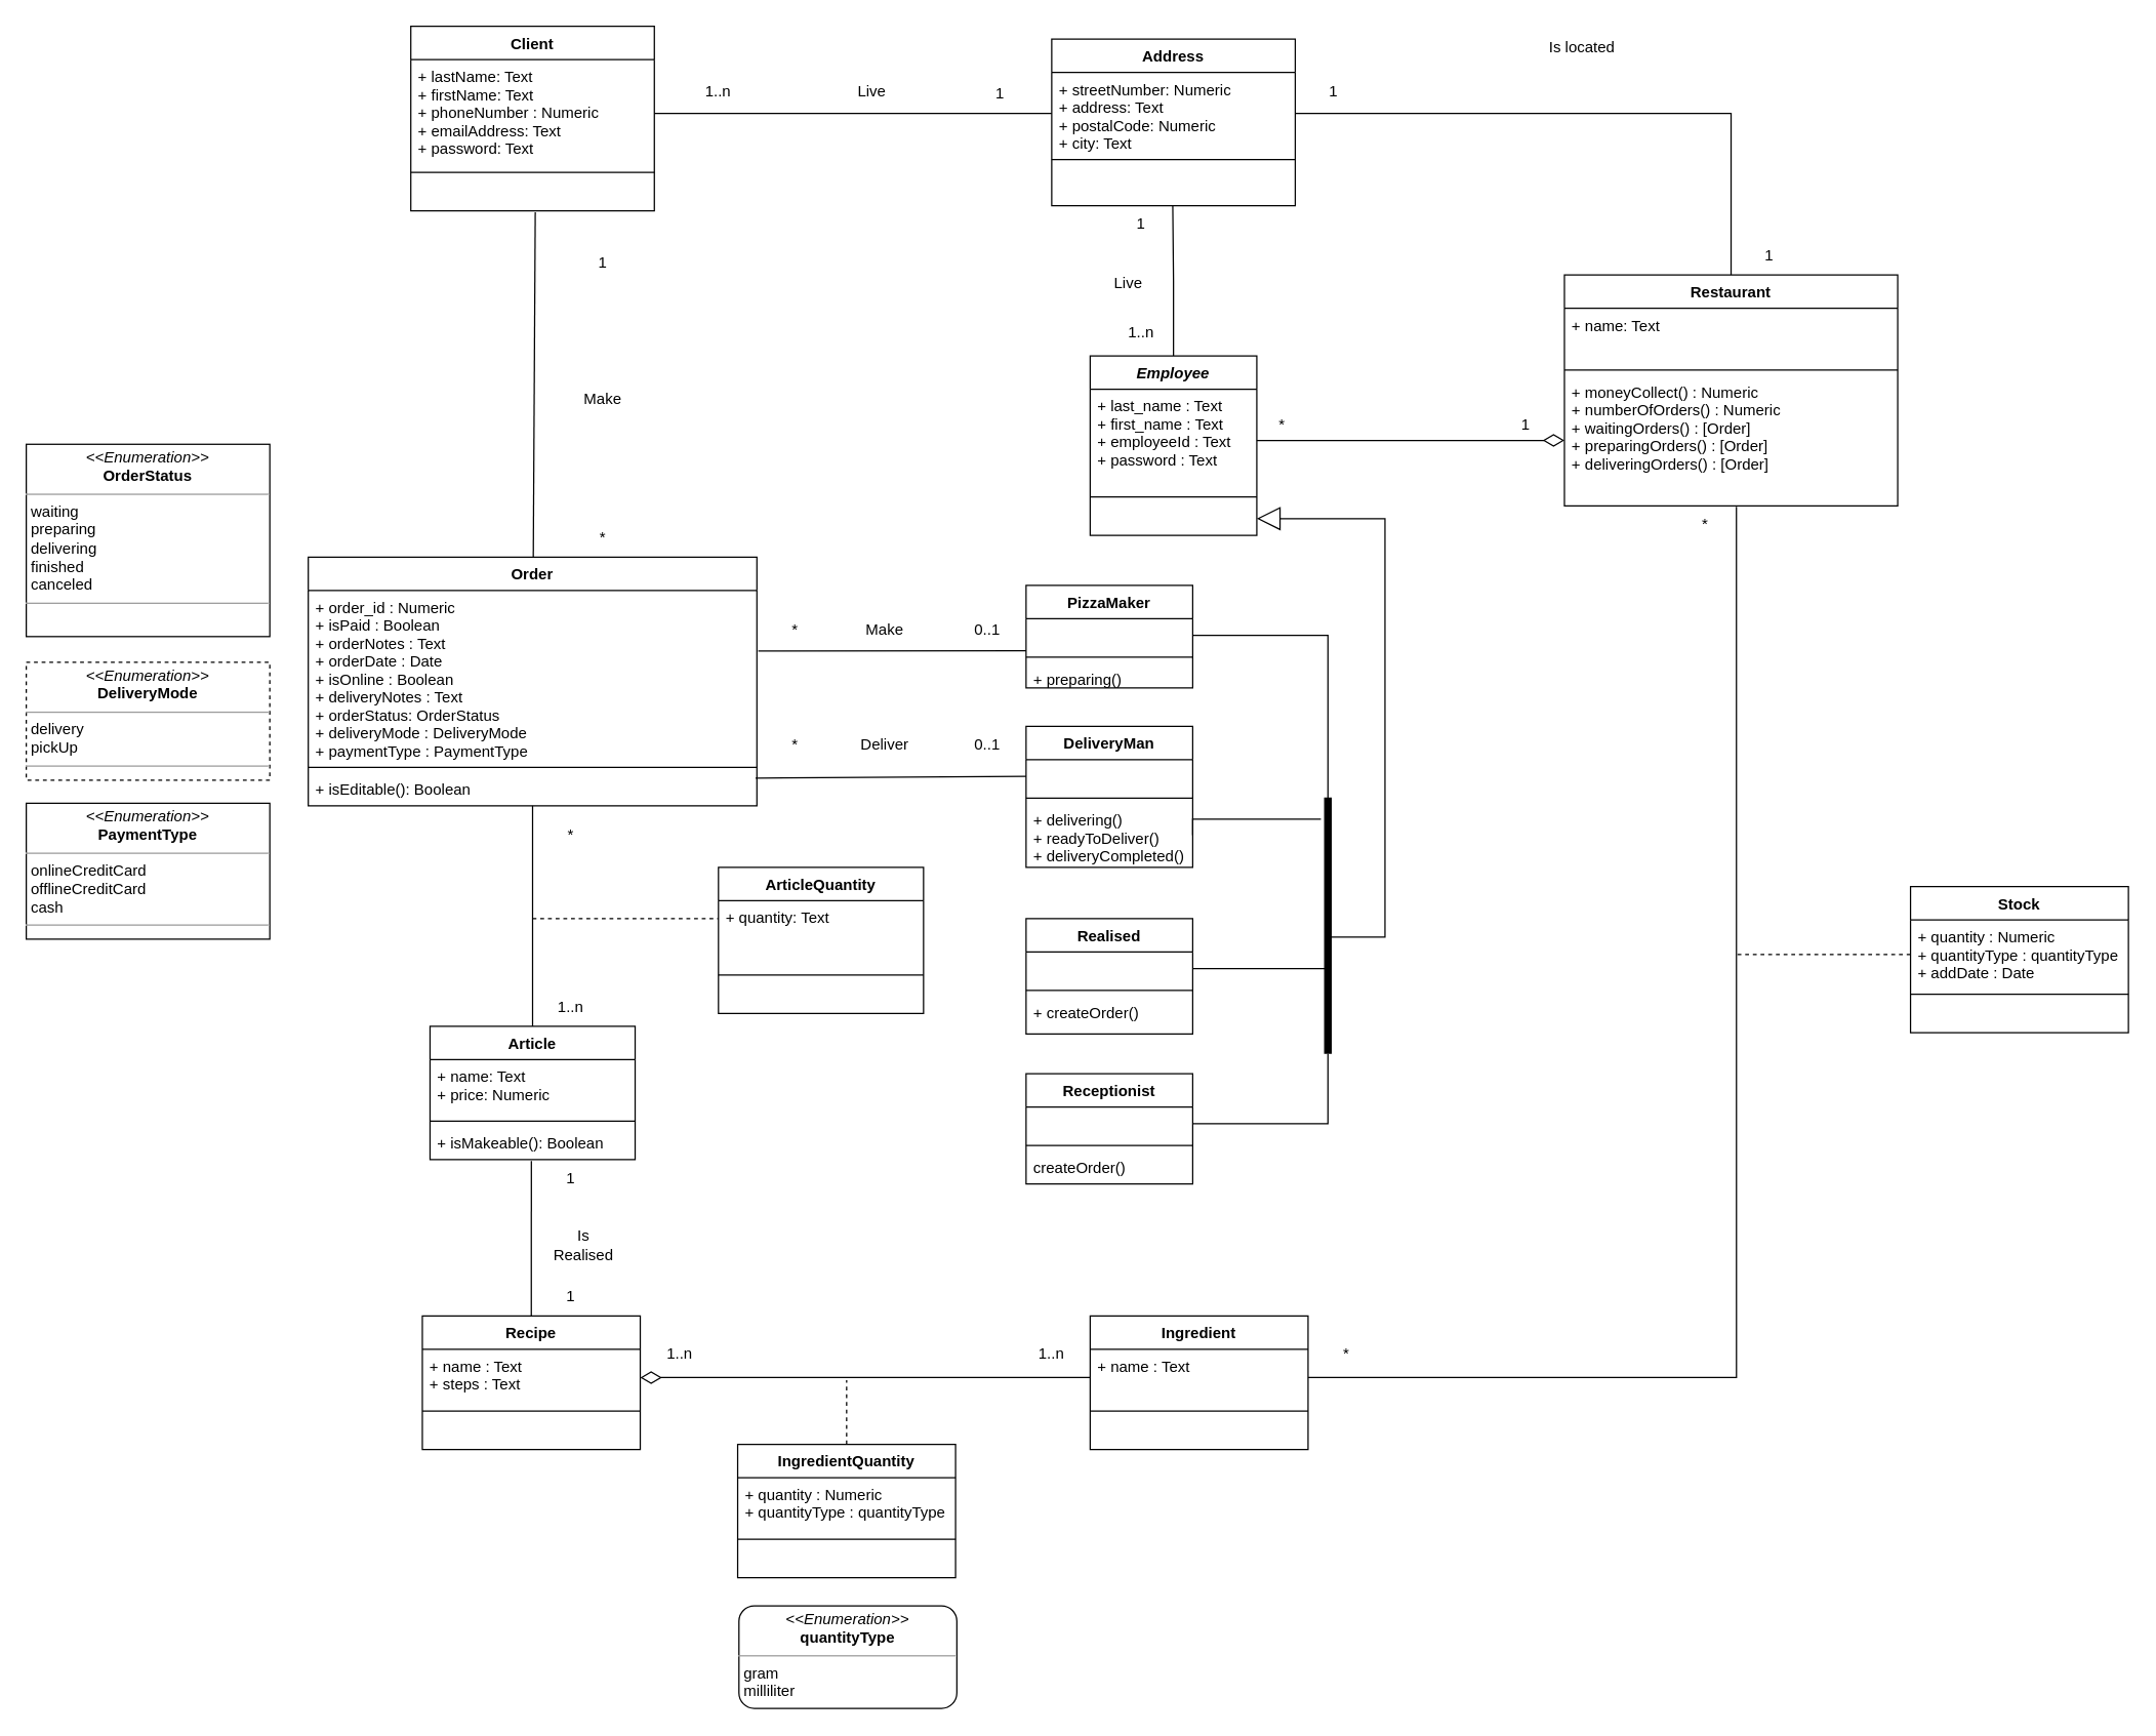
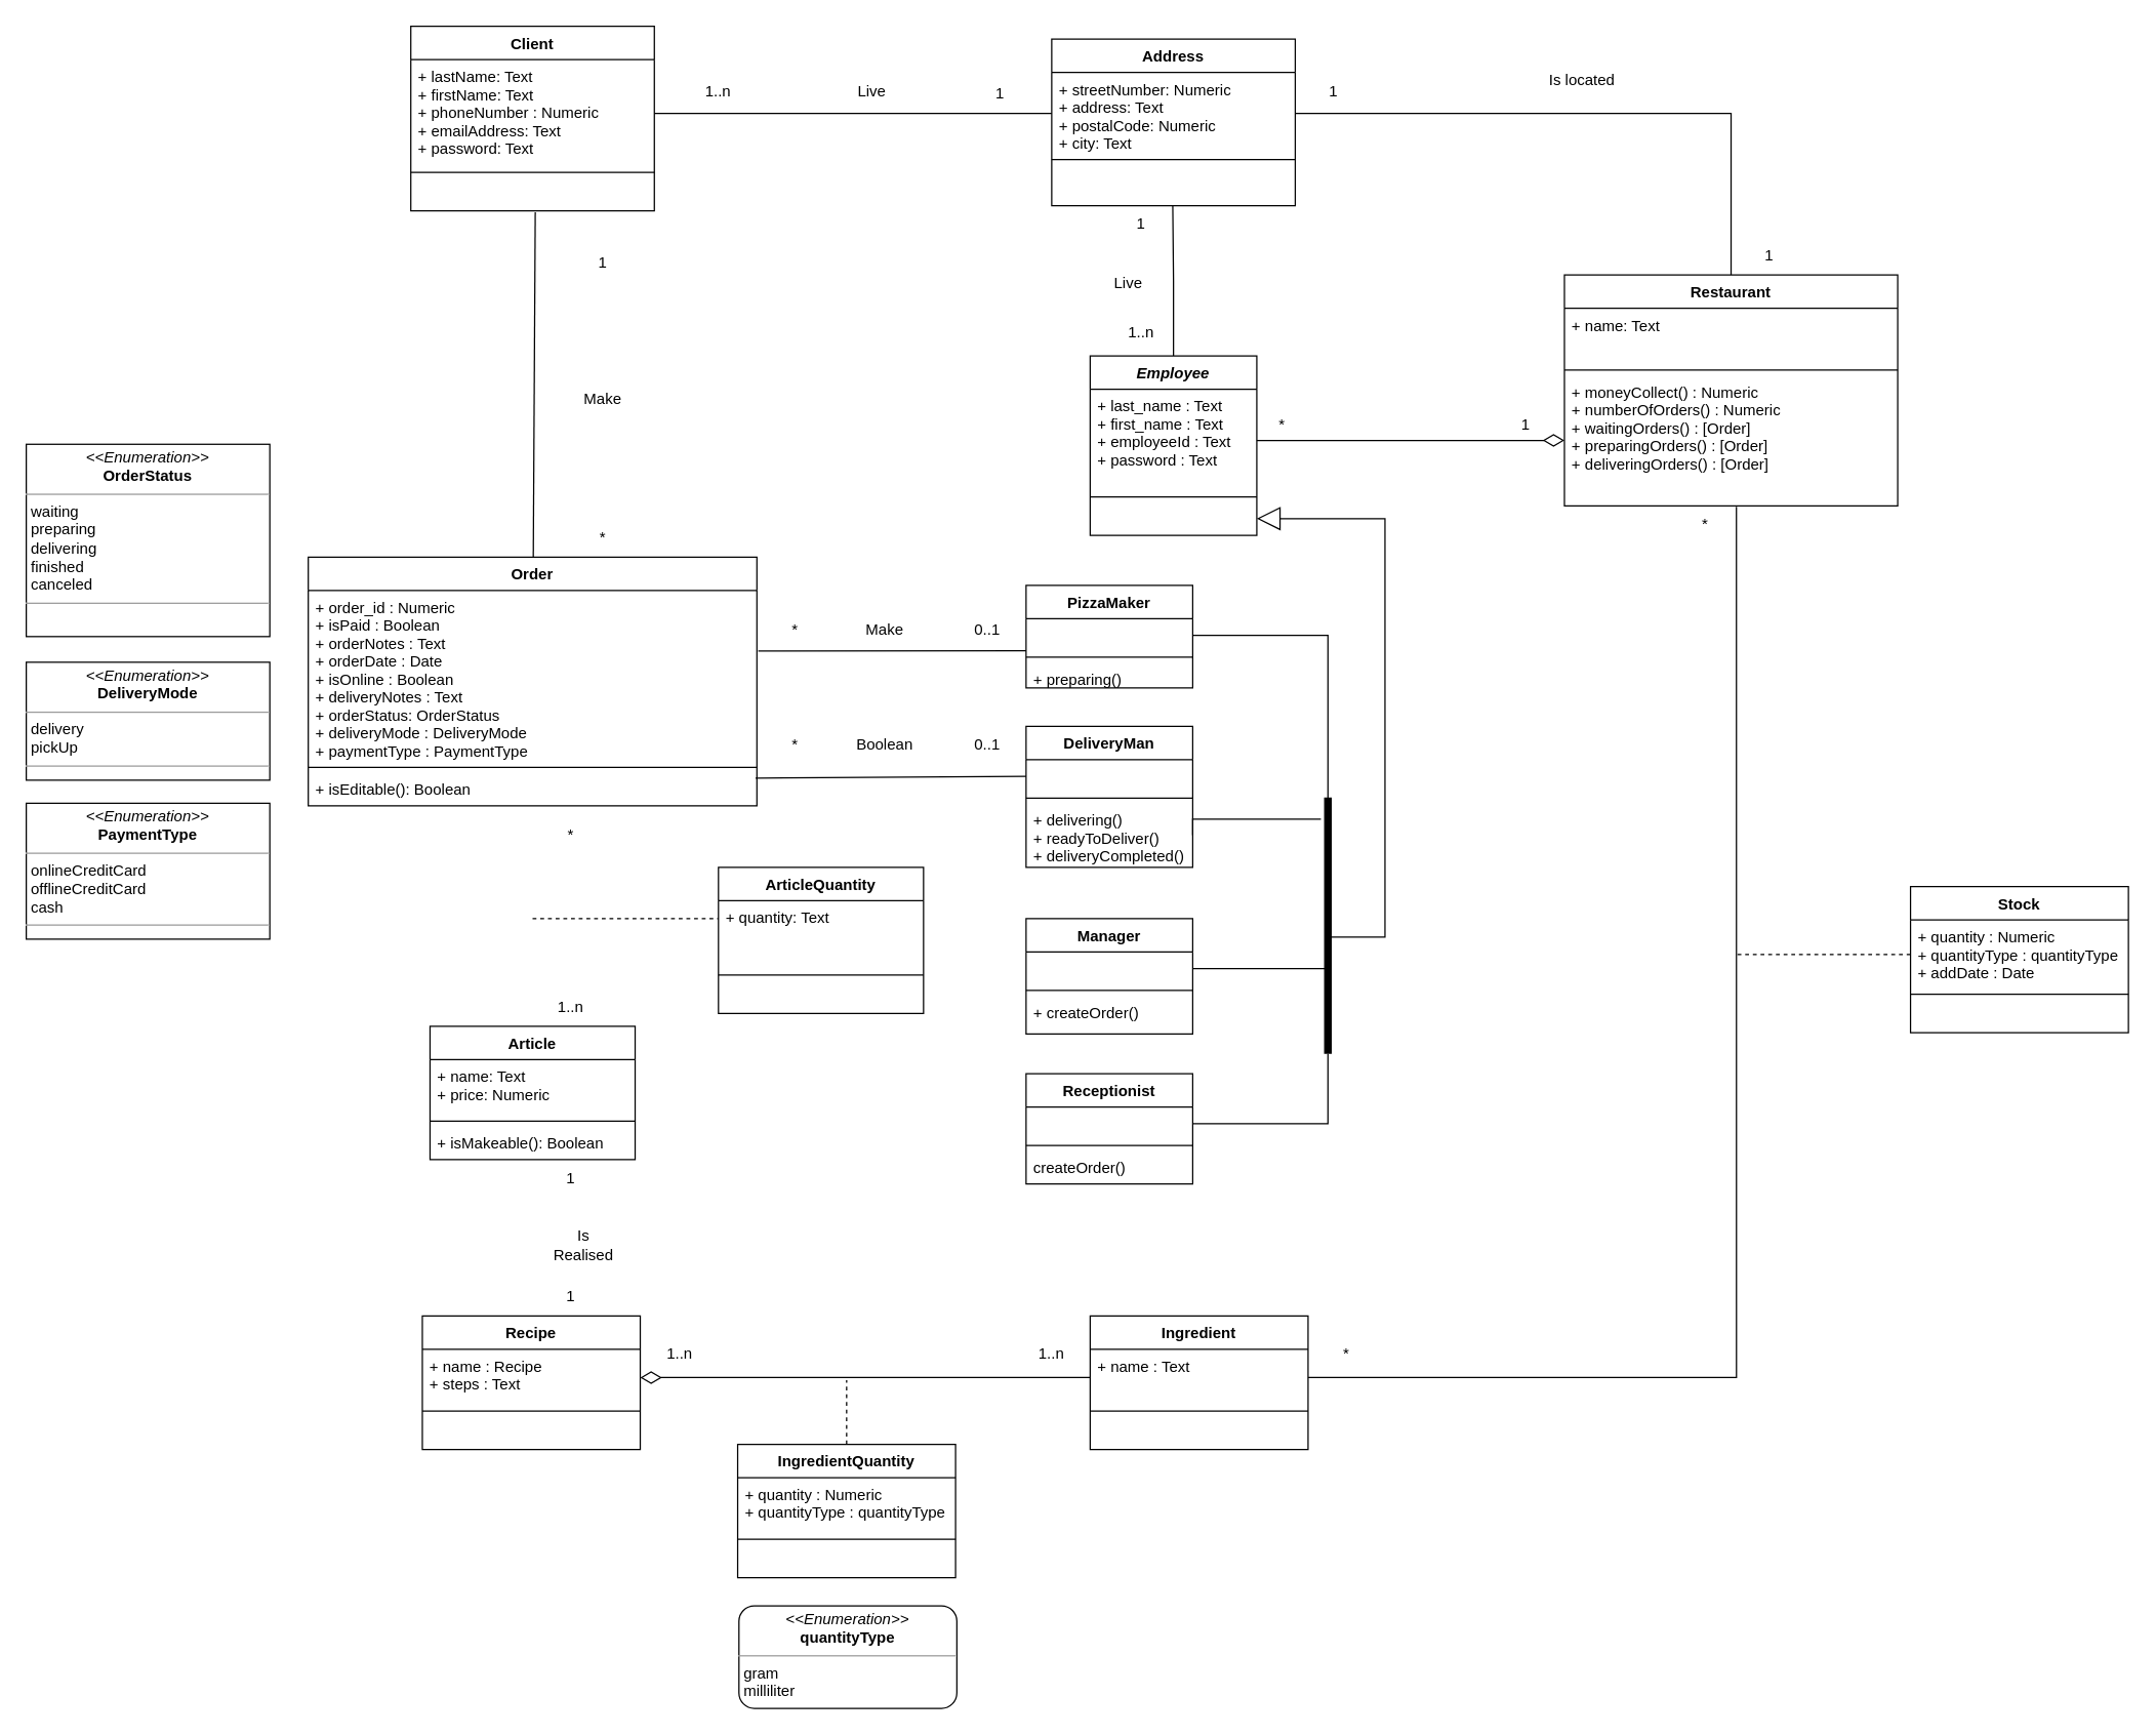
- <mxCell id="50" value="Is located" style="text;html=1;strokeColor=none;fillColor=none;align=center;verticalAlign=middle;whiteSpace=wrap;rounded=0;" parent="1" vertex="1"><mxGeometry x="1204" y="22" width="60" height="30" as="geometry" /></mxCell>
+ <mxCell id="50" value="Is located" style="text;html=1;strokeColor=none;fillColor=none;align=center;verticalAlign=middle;whiteSpace=wrap;rounded=0;" parent="1" vertex="1"><mxGeometry x="1204" y="47" width="60" height="30" as="geometry" /></mxCell>
- <mxCell id="102" value="&lt;p style=&quot;margin:0px;margin-top:4px;text-align:center;&quot;&gt;&lt;i&gt;&amp;lt;&amp;lt;Enumeration&amp;gt;&amp;gt;&lt;/i&gt;&lt;br&gt;&lt;b&gt;DeliveryMode&lt;/b&gt;&lt;/p&gt;&lt;hr size=&quot;1&quot;&gt;&lt;p style=&quot;margin:0px;margin-left:4px;&quot;&gt;delivery&lt;/p&gt;&lt;p style=&quot;margin:0px;margin-left:4px;&quot;&gt;pickUp&lt;/p&gt;&lt;hr size=&quot;1&quot;&gt;&lt;p style=&quot;margin:0px;margin-left:4px;&quot;&gt;&lt;br&gt;&lt;/p&gt;" style="verticalAlign=top;align=left;overflow=fill;fontSize=12;fontFamily=Helvetica;html=1;strokeColor=#000000;dashed=1;" parent="1" vertex="1"><mxGeometry x="20" y="516" width="190" height="92" as="geometry" /></mxCell>
+ <mxCell id="102" value="&lt;p style=&quot;margin:0px;margin-top:4px;text-align:center;&quot;&gt;&lt;i&gt;&amp;lt;&amp;lt;Enumeration&amp;gt;&amp;gt;&lt;/i&gt;&lt;br&gt;&lt;b&gt;DeliveryMode&lt;/b&gt;&lt;/p&gt;&lt;hr size=&quot;1&quot;&gt;&lt;p style=&quot;margin:0px;margin-left:4px;&quot;&gt;delivery&lt;/p&gt;&lt;p style=&quot;margin:0px;margin-left:4px;&quot;&gt;pickUp&lt;/p&gt;&lt;hr size=&quot;1&quot;&gt;&lt;p style=&quot;margin:0px;margin-left:4px;&quot;&gt;&lt;br&gt;&lt;/p&gt;" style="verticalAlign=top;align=left;overflow=fill;fontSize=12;fontFamily=Helvetica;html=1;strokeColor=#000000;" parent="1" vertex="1"><mxGeometry x="20" y="516" width="190" height="92" as="geometry" /></mxCell>
- <mxCell id="86" value="Deliver" style="text;html=1;strokeColor=none;fillColor=none;align=center;verticalAlign=middle;whiteSpace=wrap;rounded=0;" parent="1" vertex="1"><mxGeometry x="660" y="566" width="60" height="30" as="geometry" /></mxCell>
+ <mxCell id="86" value="Boolean" style="text;html=1;strokeColor=none;fillColor=none;align=center;verticalAlign=middle;whiteSpace=wrap;rounded=0;" parent="1" vertex="1"><mxGeometry x="660" y="566" width="60" height="30" as="geometry" /></mxCell>
- <mxCell id="66" value="" style="endArrow=none;html=1;endSize=12;startArrow=none;startSize=14;startFill=0;edgeStyle=orthogonalEdgeStyle;align=left;verticalAlign=bottom;rounded=0;strokeWidth=1;jumpSize=6;exitX=0.5;exitY=0;exitDx=0;exitDy=0;entryX=0.5;entryY=1;entryDx=0;entryDy=0;endFill=0;" parent="1" source="15" target="11" edge="1"><mxGeometry x="-1" y="3" relative="1" as="geometry"><mxPoint x="530" y="656" as="sourcePoint" /><mxPoint x="630" y="656" as="targetPoint" /></mxGeometry></mxCell>
- <mxCell id="36" value="Realised" style="swimlane;fontStyle=1;align=center;verticalAlign=top;childLayout=stackLayout;horizontal=1;startSize=26;horizontalStack=0;resizeParent=1;resizeParentMax=0;resizeLast=0;collapsible=1;marginBottom=0;" parent="1" vertex="1"><mxGeometry x="800" y="716" width="130" height="90" as="geometry" /></mxCell>
+ <mxCell id="36" value="Manager" style="swimlane;fontStyle=1;align=center;verticalAlign=top;childLayout=stackLayout;horizontal=1;startSize=26;horizontalStack=0;resizeParent=1;resizeParentMax=0;resizeLast=0;collapsible=1;marginBottom=0;" parent="1" vertex="1"><mxGeometry x="800" y="716" width="130" height="90" as="geometry" /></mxCell>
- <mxCell id="40" style="edgeStyle=orthogonalEdgeStyle;rounded=0;orthogonalLoop=1;jettySize=auto;html=1;exitX=0.5;exitY=0;exitDx=0;exitDy=0;entryX=0.494;entryY=1.038;entryDx=0;entryDy=0;entryPerimeter=0;endArrow=none;endFill=0;" parent="1" source="41" target="18" edge="1"><mxGeometry relative="1" as="geometry" /></mxCell>
- <mxCell id="42" value="+ name : Text&#10;+ steps : Text" style="text;strokeColor=none;fillColor=none;align=left;verticalAlign=top;spacingLeft=4;spacingRight=4;overflow=hidden;rotatable=0;points=[[0,0.5],[1,0.5]];portConstraint=eastwest;" parent="41" vertex="1"><mxGeometry y="26" width="170" height="44" as="geometry" /></mxCell>
+ <mxCell id="42" value="+ name : Recipe&#10;+ steps : Text" style="text;strokeColor=none;fillColor=none;align=left;verticalAlign=top;spacingLeft=4;spacingRight=4;overflow=hidden;rotatable=0;points=[[0,0.5],[1,0.5]];portConstraint=eastwest;" parent="41" vertex="1"><mxGeometry y="26" width="170" height="44" as="geometry" /></mxCell>
